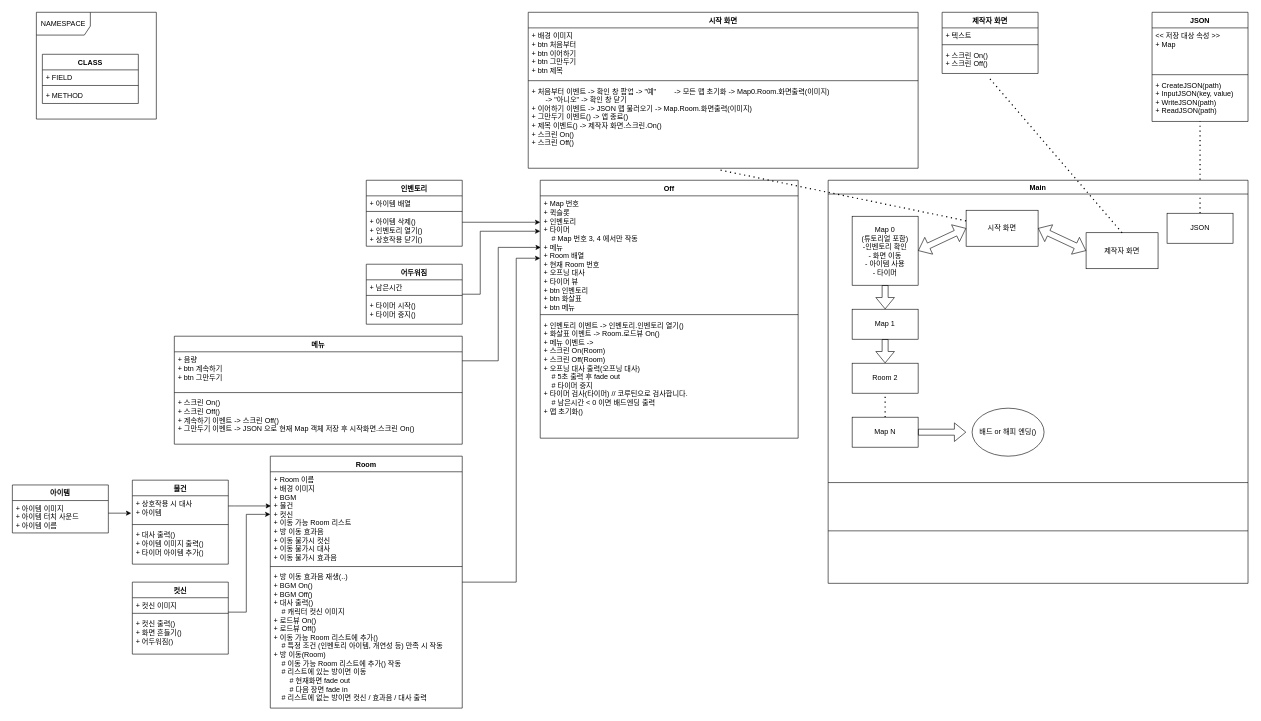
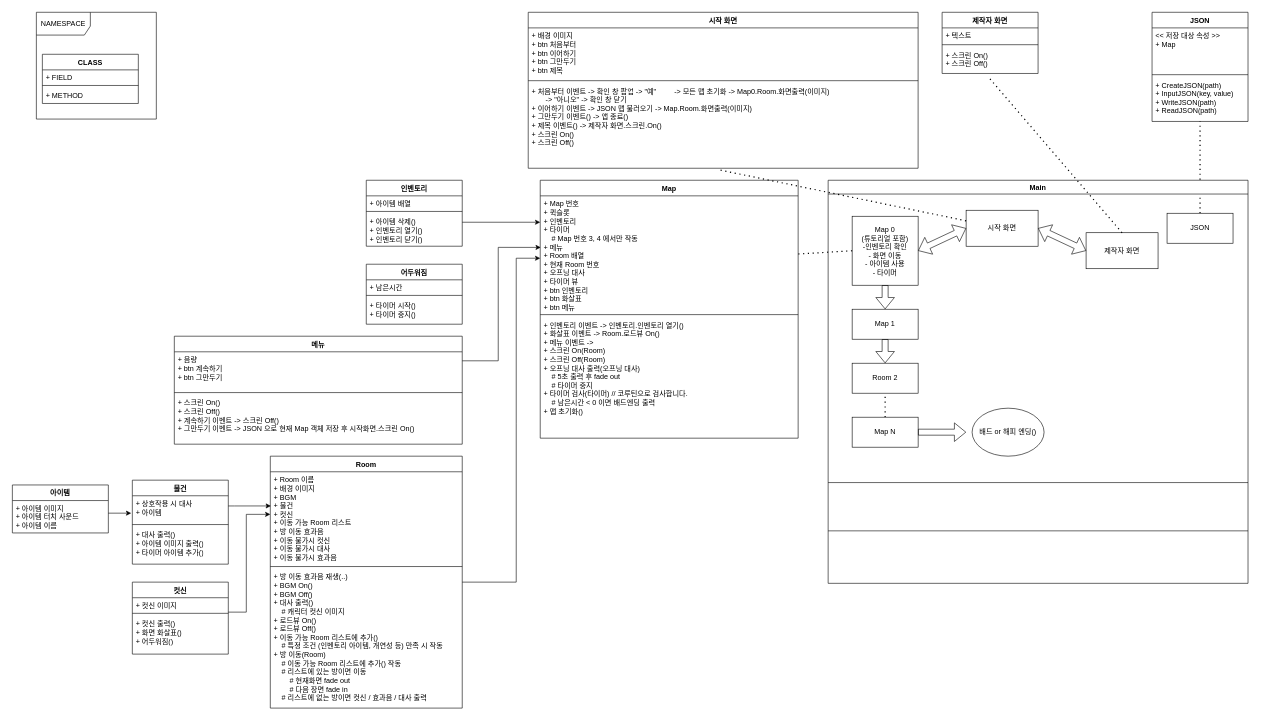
- <mxCell id="31" value="Off" style="swimlane;fontStyle=1;align=center;verticalAlign=top;childLayout=stackLayout;horizontal=1;startSize=26;horizontalStack=0;resizeParent=1;resizeParentMax=0;resizeLast=0;collapsible=1;marginBottom=0;whiteSpace=wrap;html=1;" parent="1" vertex="1"><mxGeometry x="900" y="300" width="430" height="430" as="geometry" /></mxCell>
+ <mxCell id="31" value="Map" style="swimlane;fontStyle=1;align=center;verticalAlign=top;childLayout=stackLayout;horizontal=1;startSize=26;horizontalStack=0;resizeParent=1;resizeParentMax=0;resizeLast=0;collapsible=1;marginBottom=0;whiteSpace=wrap;html=1;" parent="1" vertex="1"><mxGeometry x="900" y="300" width="430" height="430" as="geometry" /></mxCell>
- <mxCell id="54" value="+ 아이템 삭제()&lt;br&gt;+ 인벤토리 열기()&lt;br&gt;+ 상호작용 닫기()" style="text;strokeColor=none;fillColor=none;align=left;verticalAlign=top;spacingLeft=4;spacingRight=4;overflow=hidden;rotatable=0;points=[[0,0.5],[1,0.5]];portConstraint=eastwest;whiteSpace=wrap;html=1;" parent="51" vertex="1"><mxGeometry y="56" width="160" height="54" as="geometry" /></mxCell>
+ <mxCell id="54" value="+ 아이템 삭제()&lt;br&gt;+ 인벤토리 열기()&lt;br&gt;+ 인벤토리 닫기()" style="text;strokeColor=none;fillColor=none;align=left;verticalAlign=top;spacingLeft=4;spacingRight=4;overflow=hidden;rotatable=0;points=[[0,0.5],[1,0.5]];portConstraint=eastwest;whiteSpace=wrap;html=1;" parent="51" vertex="1"><mxGeometry y="56" width="160" height="54" as="geometry" /></mxCell>
- <mxCell id="42" style="edgeStyle=orthogonalEdgeStyle;rounded=0;orthogonalLoop=1;jettySize=auto;html=1;" parent="1" source="43" target="32" edge="1"><mxGeometry relative="1" as="geometry"><mxPoint x="900" y="410" as="targetPoint" /><Array as="points"><mxPoint x="800" y="490" /><mxPoint x="800" y="385" /></Array></mxGeometry></mxCell>
+ <mxCell id="35" value="" style="endArrow=none;dashed=1;html=1;dashPattern=1 3;strokeWidth=2;rounded=0;entryX=1;entryY=0.5;entryDx=0;entryDy=0;exitX=0;exitY=0.5;exitDx=0;exitDy=0;" parent="1" source="18" target="32" edge="1"><mxGeometry width="50" height="50" relative="1" as="geometry"><mxPoint x="1150" y="660" as="sourcePoint" /><mxPoint x="1200" y="610" as="targetPoint" /></mxGeometry></mxCell>
- <mxCell id="69" value="+ 컷신 출력()&lt;br&gt;+ 화면 흔들기()&lt;br&gt;+ 어두워짐()" style="text;strokeColor=none;fillColor=none;align=left;verticalAlign=top;spacingLeft=4;spacingRight=4;overflow=hidden;rotatable=0;points=[[0,0.5],[1,0.5]];portConstraint=eastwest;whiteSpace=wrap;html=1;" parent="66" vertex="1"><mxGeometry y="56" width="160" height="64" as="geometry" /></mxCell>
+ <mxCell id="69" value="+ 컷신 출력()&lt;br&gt;+ 화면 화살표()&lt;br&gt;+ 어두워짐()" style="text;strokeColor=none;fillColor=none;align=left;verticalAlign=top;spacingLeft=4;spacingRight=4;overflow=hidden;rotatable=0;points=[[0,0.5],[1,0.5]];portConstraint=eastwest;whiteSpace=wrap;html=1;" parent="66" vertex="1"><mxGeometry y="56" width="160" height="64" as="geometry" /></mxCell>
